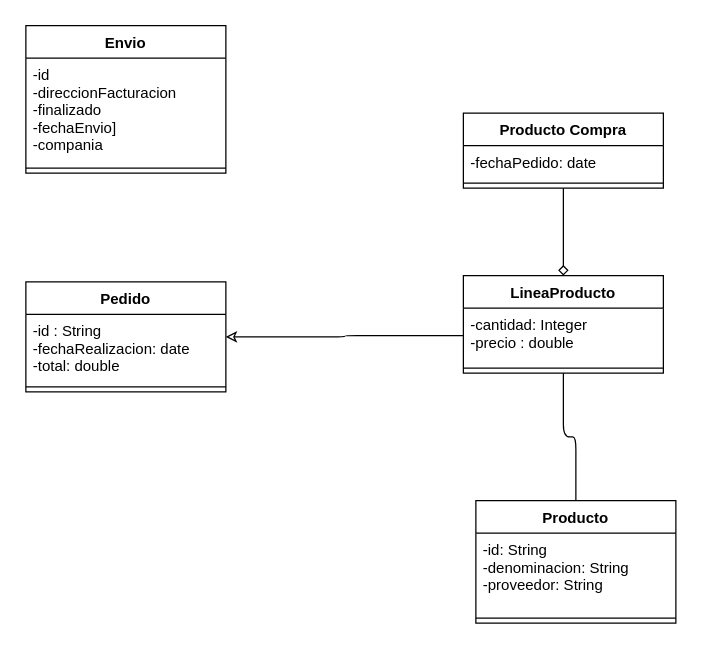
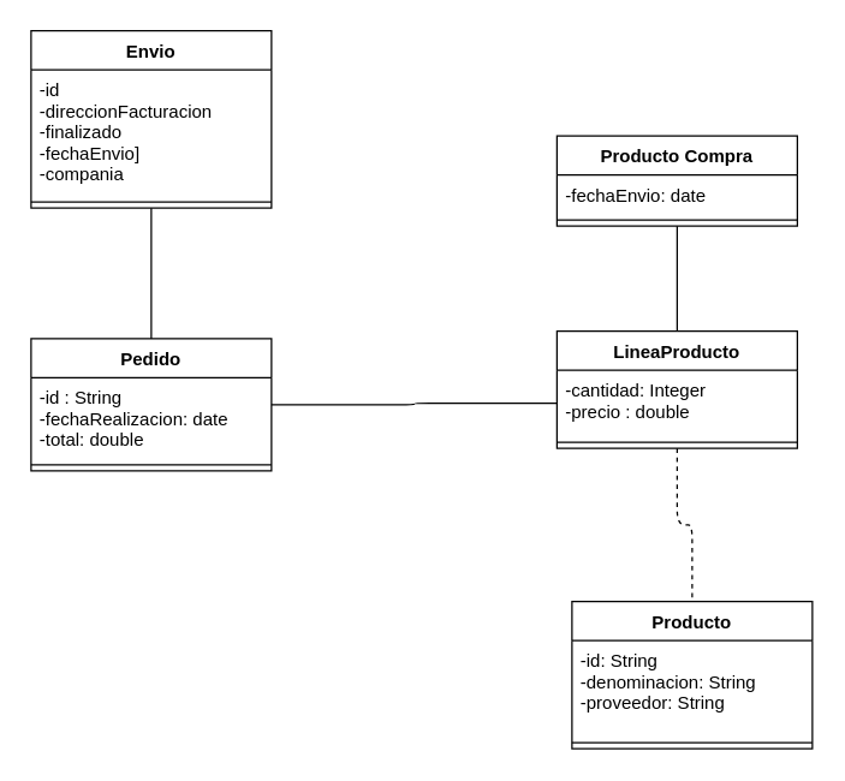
- <mxCell id="18" value="-fechaPedido: date" style="text;strokeColor=none;fillColor=none;align=left;verticalAlign=top;spacingLeft=4;spacingRight=4;overflow=hidden;rotatable=0;points=[[0,0.5],[1,0.5]];portConstraint=eastwest;" vertex="1" parent="17"><mxGeometry y="26" width="160" height="26" as="geometry" /></mxCell>
+ <mxCell id="18" value="-fechaEnvio: date" style="text;strokeColor=none;fillColor=none;align=left;verticalAlign=top;spacingLeft=4;spacingRight=4;overflow=hidden;rotatable=0;points=[[0,0.5],[1,0.5]];portConstraint=eastwest;" vertex="1" parent="17"><mxGeometry y="26" width="160" height="26" as="geometry" /></mxCell>
+ <mxCell id="9" style="edgeStyle=orthogonalEdgeStyle;curved=0;rounded=1;sketch=0;orthogonalLoop=1;jettySize=auto;html=1;endArrow=none;endFill=0;entryX=0.5;entryY=1;entryDx=0;entryDy=0;" edge="1" parent="1" source="10" target="13"><mxGeometry relative="1" as="geometry"><mxPoint x="110" y="150" as="targetPoint" /></mxGeometry></mxCell>
- <mxCell id="16" style="edgeStyle=orthogonalEdgeStyle;curved=0;rounded=1;sketch=0;orthogonalLoop=1;jettySize=auto;html=1;entryX=0.5;entryY=0;entryDx=0;entryDy=0;endArrow=diamond;endFill=0;" edge="1" parent="1" source="17" target="3"><mxGeometry relative="1" as="geometry" /></mxCell>
+ <mxCell id="16" style="edgeStyle=orthogonalEdgeStyle;curved=0;rounded=1;sketch=0;orthogonalLoop=1;jettySize=auto;html=1;entryX=0.5;entryY=0;entryDx=0;entryDy=0;endArrow=none;endFill=0;" edge="1" parent="1" source="17" target="3"><mxGeometry relative="1" as="geometry" /></mxCell>
- <mxCell id="20" style="edgeStyle=orthogonalEdgeStyle;curved=0;rounded=1;sketch=0;orthogonalLoop=1;jettySize=auto;html=1;entryX=1;entryY=0.5;entryDx=0;entryDy=0;endArrow=classic;endFill=0;" edge="1" parent="1" source="4" target="10"><mxGeometry relative="1" as="geometry" /></mxCell>
+ <mxCell id="20" style="edgeStyle=orthogonalEdgeStyle;curved=0;rounded=1;sketch=0;orthogonalLoop=1;jettySize=auto;html=1;entryX=1;entryY=0.5;entryDx=0;entryDy=0;endArrow=none;endFill=0;" edge="1" parent="1" source="4" target="10"><mxGeometry relative="1" as="geometry" /></mxCell>
- <mxCell id="2" style="edgeStyle=orthogonalEdgeStyle;curved=0;rounded=1;sketch=0;orthogonalLoop=1;jettySize=auto;html=1;entryX=0.5;entryY=0;entryDx=0;entryDy=0;endArrow=none;endFill=0;" edge="1" parent="1" source="3" target="6"><mxGeometry relative="1" as="geometry" /></mxCell>
+ <mxCell id="2" style="edgeStyle=orthogonalEdgeStyle;curved=0;rounded=1;sketch=0;orthogonalLoop=1;jettySize=auto;html=1;entryX=0.5;entryY=0;entryDx=0;entryDy=0;endArrow=none;endFill=0;dashed=1;" edge="1" parent="1" source="3" target="6"><mxGeometry relative="1" as="geometry" /></mxCell>
